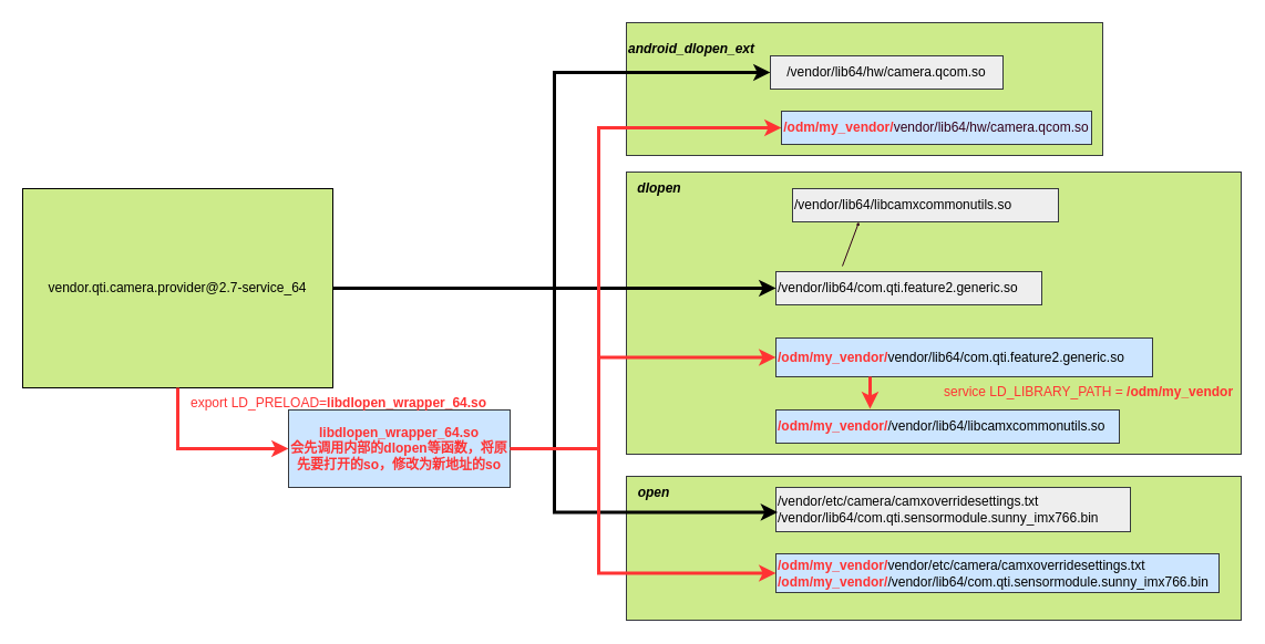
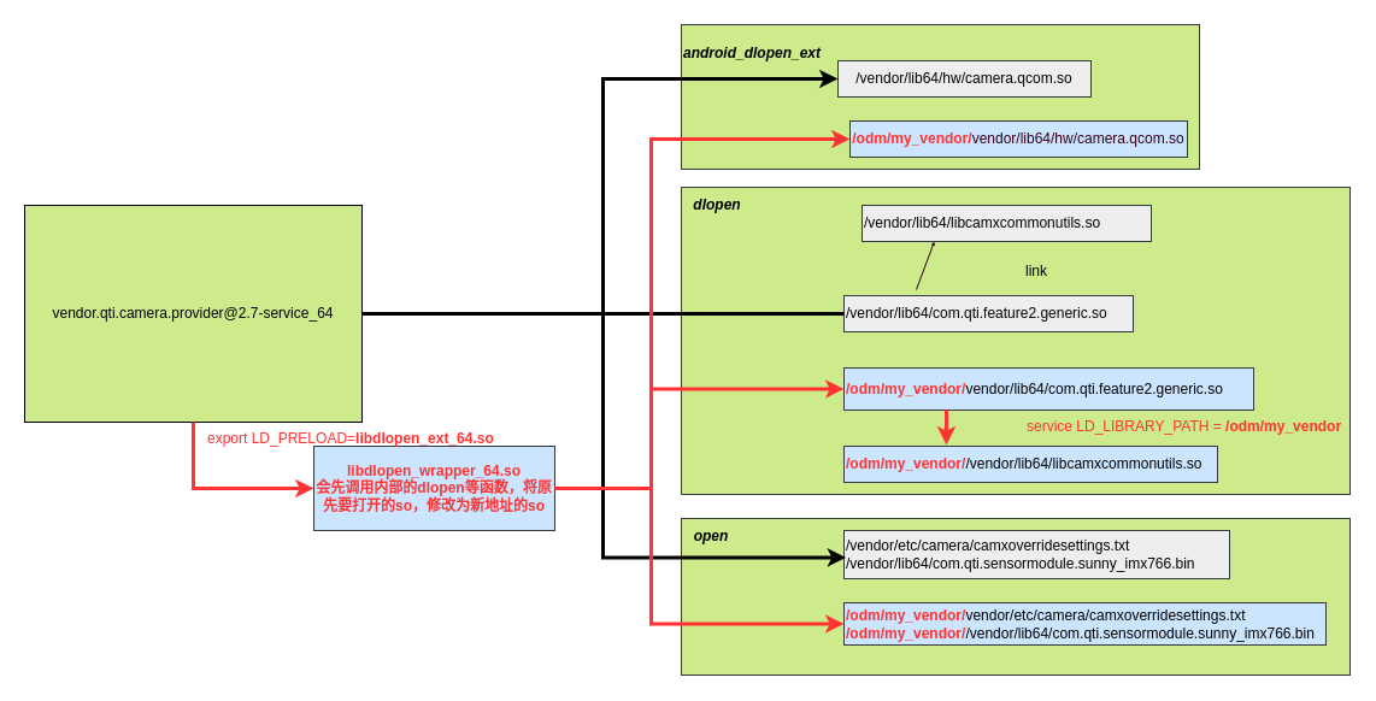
+ <mxCell id="23" value="link" style="text;html=1;strokeColor=none;fillColor=none;align=center;verticalAlign=middle;whiteSpace=wrap;rounded=0;" vertex="1" parent="1"><mxGeometry x="830" y="210" width="60" height="30" as="geometry" /></mxCell>
- <mxCell id="10" value="" style="edgeStyle=elbowEdgeStyle;elbow=horizontal;endArrow=classic;html=1;rounded=0;entryX=0;entryY=0.5;entryDx=0;entryDy=0;exitX=1;exitY=0.5;exitDx=0;exitDy=0;strokeWidth=3;" edge="1" parent="1" source="5" target="8"><mxGeometry width="50" height="50" relative="1" as="geometry"><mxPoint x="560" y="220" as="sourcePoint" /><mxPoint x="800" y="200" as="targetPoint" /></mxGeometry></mxCell>
+ <mxCell id="10" value="" style="edgeStyle=elbowEdgeStyle;elbow=horizontal;endArrow=none;html=1;rounded=0;entryX=0;entryY=0.5;entryDx=0;entryDy=0;exitX=1;exitY=0.5;exitDx=0;exitDy=0;strokeWidth=3;" edge="1" parent="1" source="5" target="8"><mxGeometry width="50" height="50" relative="1" as="geometry"><mxPoint x="560" y="220" as="sourcePoint" /><mxPoint x="800" y="200" as="targetPoint" /></mxGeometry></mxCell>
- <mxCell id="25" value="&lt;font color=&quot;#ff3333&quot;&gt;export LD_PRELOAD=&lt;b style=&quot;&quot;&gt;libdlopen_wrapper_64.so&lt;/b&gt;&lt;/font&gt;" style="text;whiteSpace=wrap;html=1;fontColor=#33001A;" vertex="1" parent="1"><mxGeometry x="170" y="350" width="270" height="40" as="geometry" /></mxCell>
+ <mxCell id="25" value="&lt;font color=&quot;#ff3333&quot;&gt;export LD_PRELOAD=&lt;b style=&quot;&quot;&gt;libdlopen_ext_64.so&lt;/b&gt;&lt;/font&gt;" style="text;whiteSpace=wrap;html=1;fontColor=#33001A;" vertex="1" parent="1"><mxGeometry x="170" y="350" width="270" height="40" as="geometry" /></mxCell>
